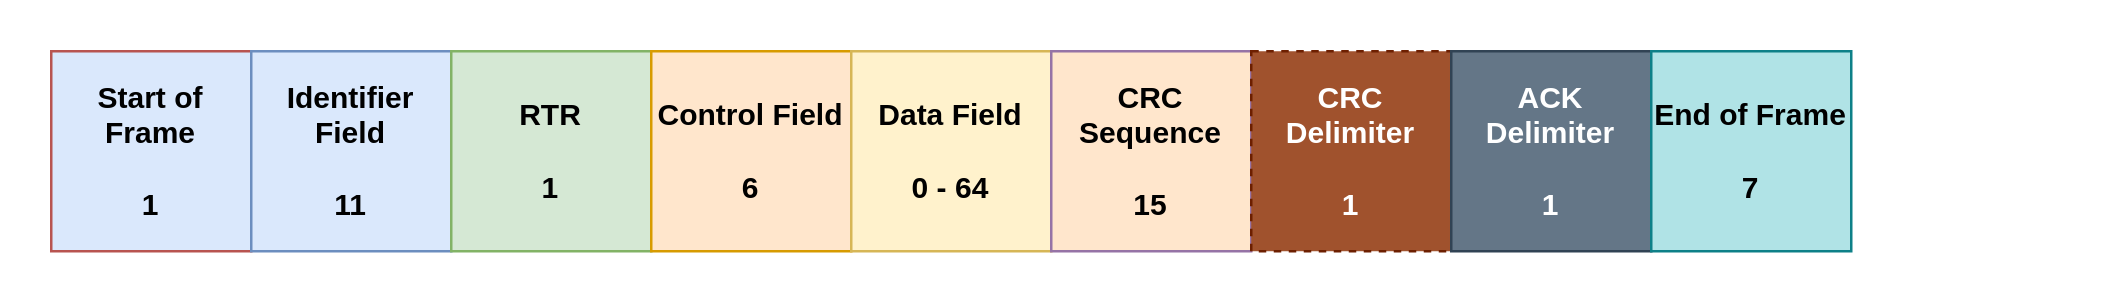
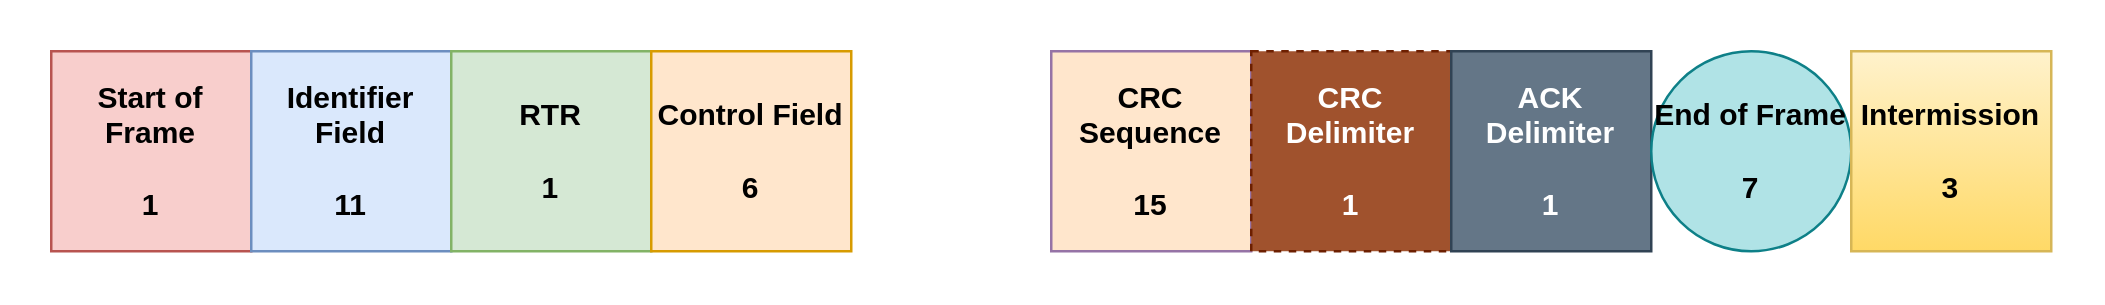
- <mxCell id="2" value="Start of Frame&lt;br&gt;&lt;br&gt;1" style="rounded=0;whiteSpace=wrap;html=1;fontStyle=1;fillColor=#dae8fc;strokeColor=#b85450;" vertex="1" parent="1"><mxGeometry x="20" y="20" width="80" height="80" as="geometry" /></mxCell>
+ <mxCell id="2" value="Start of Frame&lt;br&gt;&lt;br&gt;1" style="rounded=0;whiteSpace=wrap;html=1;fontStyle=1;fillColor=#f8cecc;strokeColor=#b85450;" vertex="1" parent="1"><mxGeometry x="20" y="20" width="80" height="80" as="geometry" /></mxCell>
- <mxCell id="6" value="Data Field&lt;br&gt;&lt;br&gt;0 - 64" style="rounded=0;whiteSpace=wrap;html=1;fontStyle=1;fillColor=#fff2cc;strokeColor=#d6b656;" vertex="1" parent="1"><mxGeometry x="340" y="20" width="80" height="80" as="geometry" /></mxCell>
- <mxCell id="10" value="End of Frame&lt;br&gt;&lt;br&gt;7" style="rounded=0;whiteSpace=wrap;html=1;fontStyle=1;fillColor=#b0e3e6;strokeColor=#0e8088;" vertex="1" parent="1"><mxGeometry x="660" y="20" width="80" height="80" as="geometry" /></mxCell>
+ <mxCell id="10" value="End of Frame&lt;br&gt;&lt;br&gt;7" style="ellipse;whiteSpace=wrap;html=1;fontStyle=1;fillColor=#b0e3e6;strokeColor=#0e8088;" vertex="1" parent="1"><mxGeometry x="660" y="20" width="80" height="80" as="geometry" /></mxCell>
+ <mxCell id="11" value="Intermission&lt;br&gt;&lt;br&gt;3" style="rounded=0;whiteSpace=wrap;html=1;fontStyle=1;fillColor=#fff2cc;gradientColor=#ffd966;strokeColor=#d6b656;" vertex="1" parent="1"><mxGeometry x="740" y="20" width="80" height="80" as="geometry" /></mxCell>
